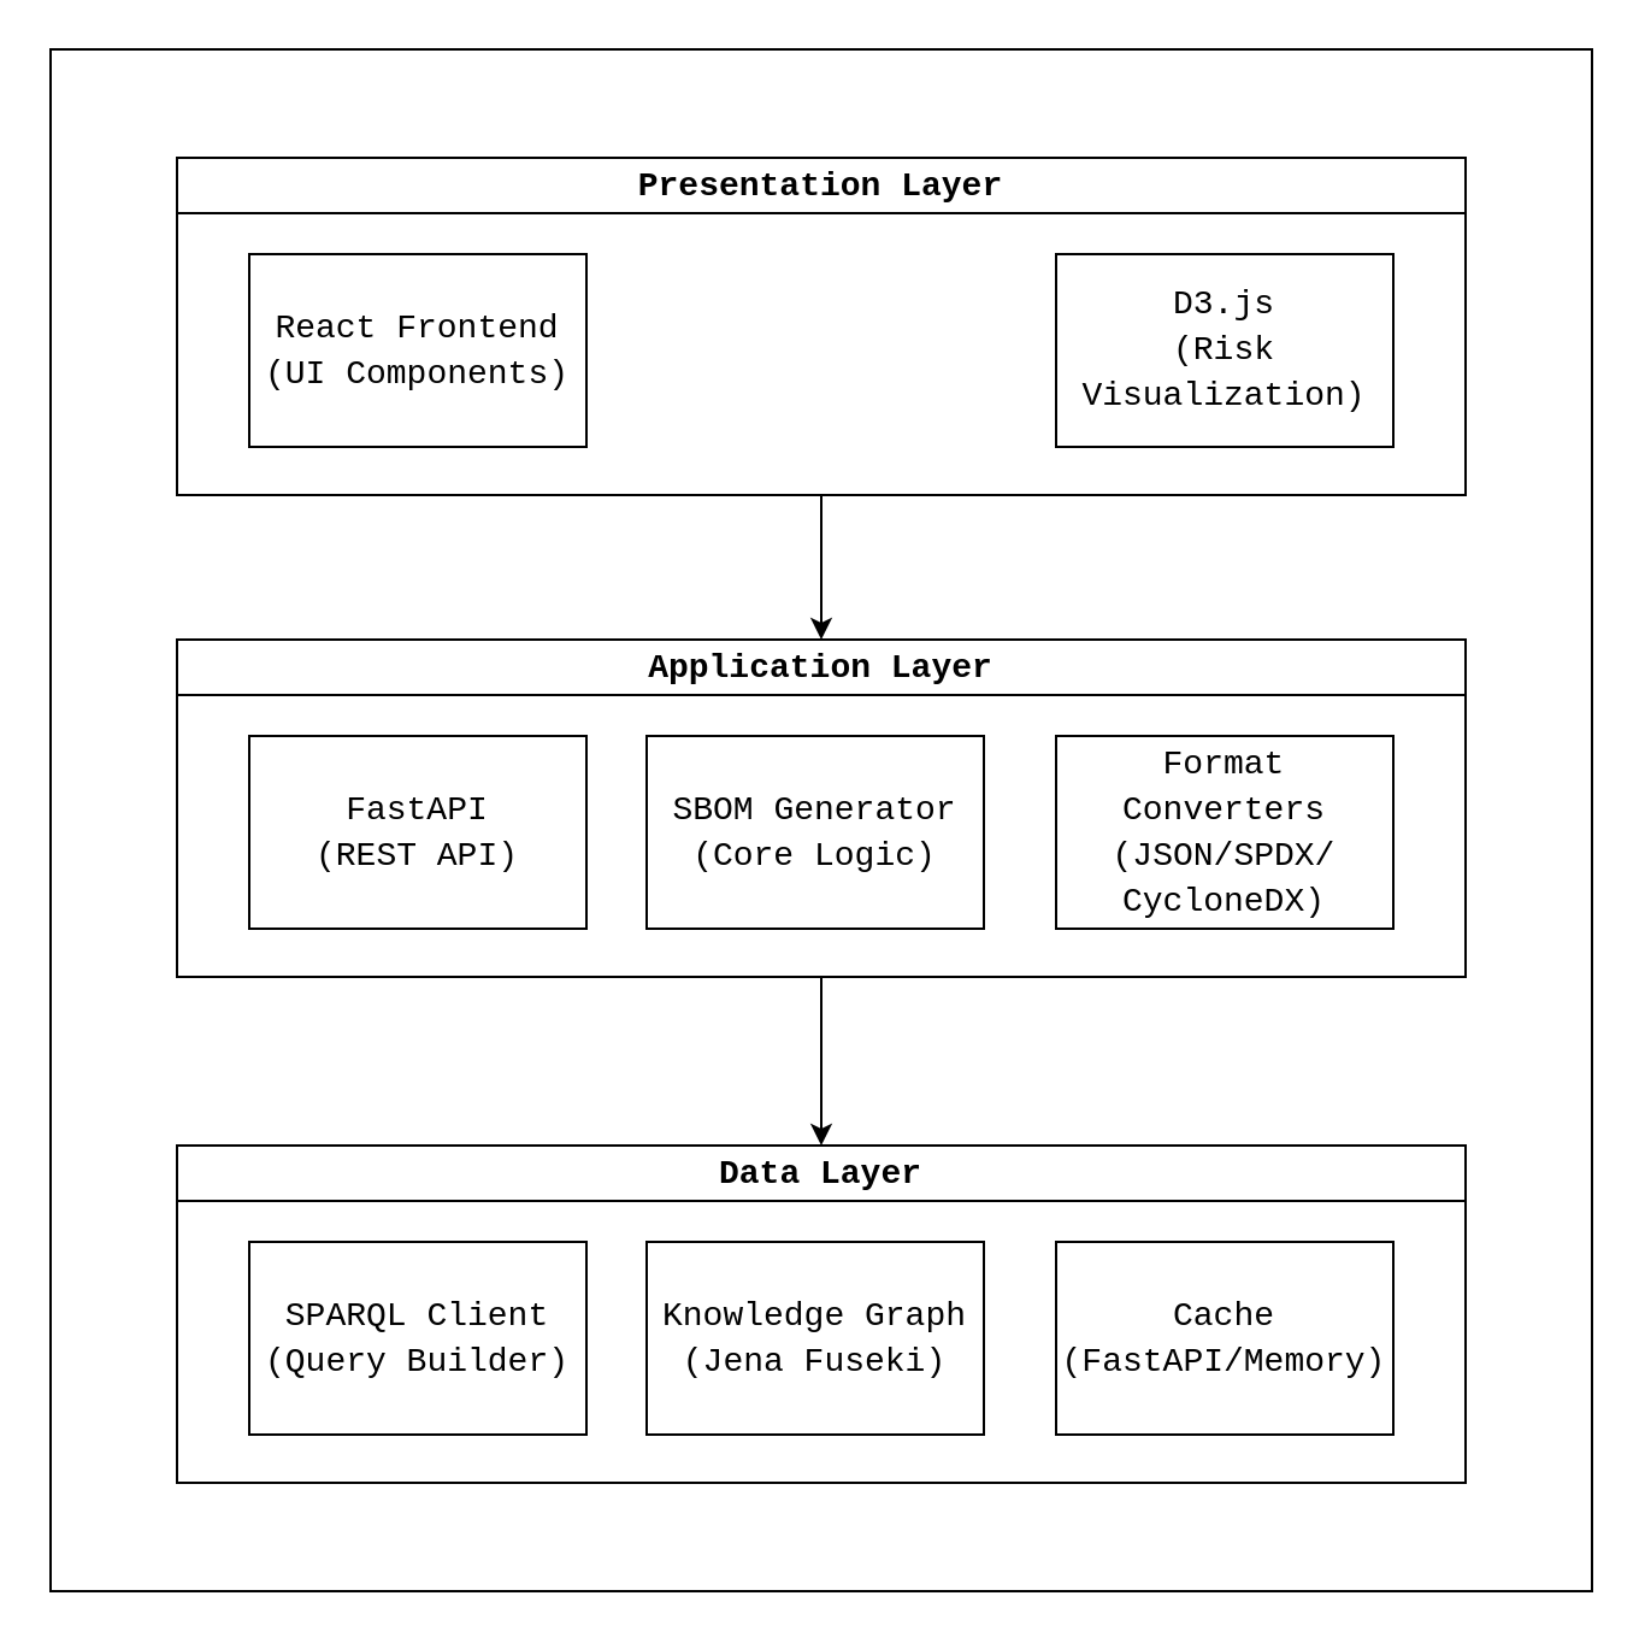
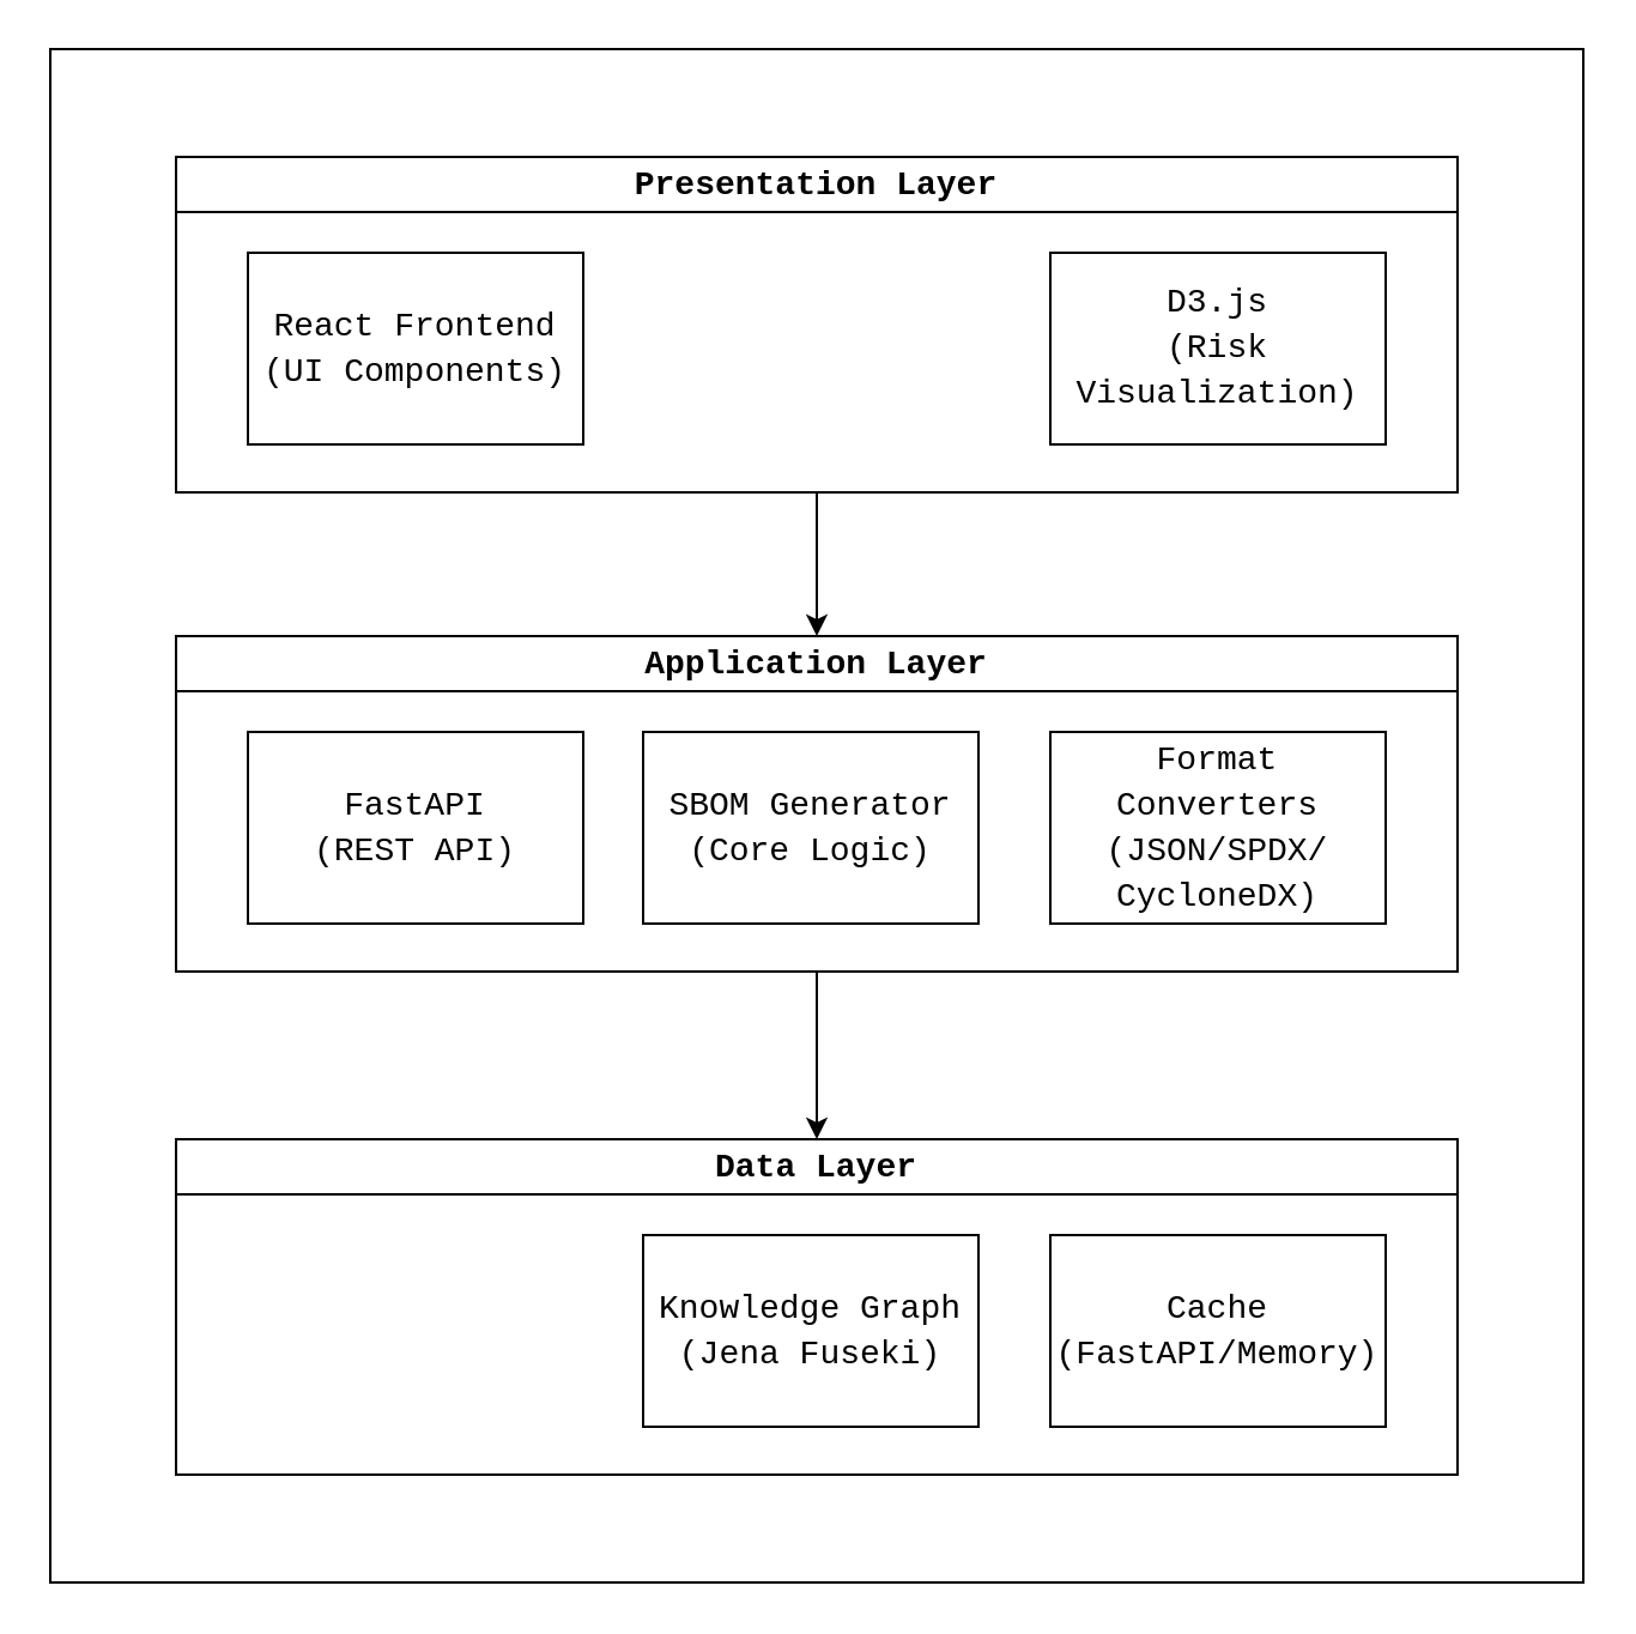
- <mxCell id="5" value="&lt;div style=&quot;font-size: 14px; line-height: 19px; white-space: pre;&quot;&gt;SPARQL Client&lt;/div&gt;&lt;div style=&quot;font-size: 14px; line-height: 19px; white-space: pre;&quot;&gt;&lt;div style=&quot;line-height: 19px;&quot;&gt;(Query Builder)&lt;/div&gt;&lt;/div&gt;" style="rounded=0;whiteSpace=wrap;html=1;labelBackgroundColor=default;fontColor=#000000;fontStyle=0;fontFamily=Courier New;" vertex="1" parent="4"><mxGeometry x="30" y="40" width="140" height="80" as="geometry" /></mxCell>
